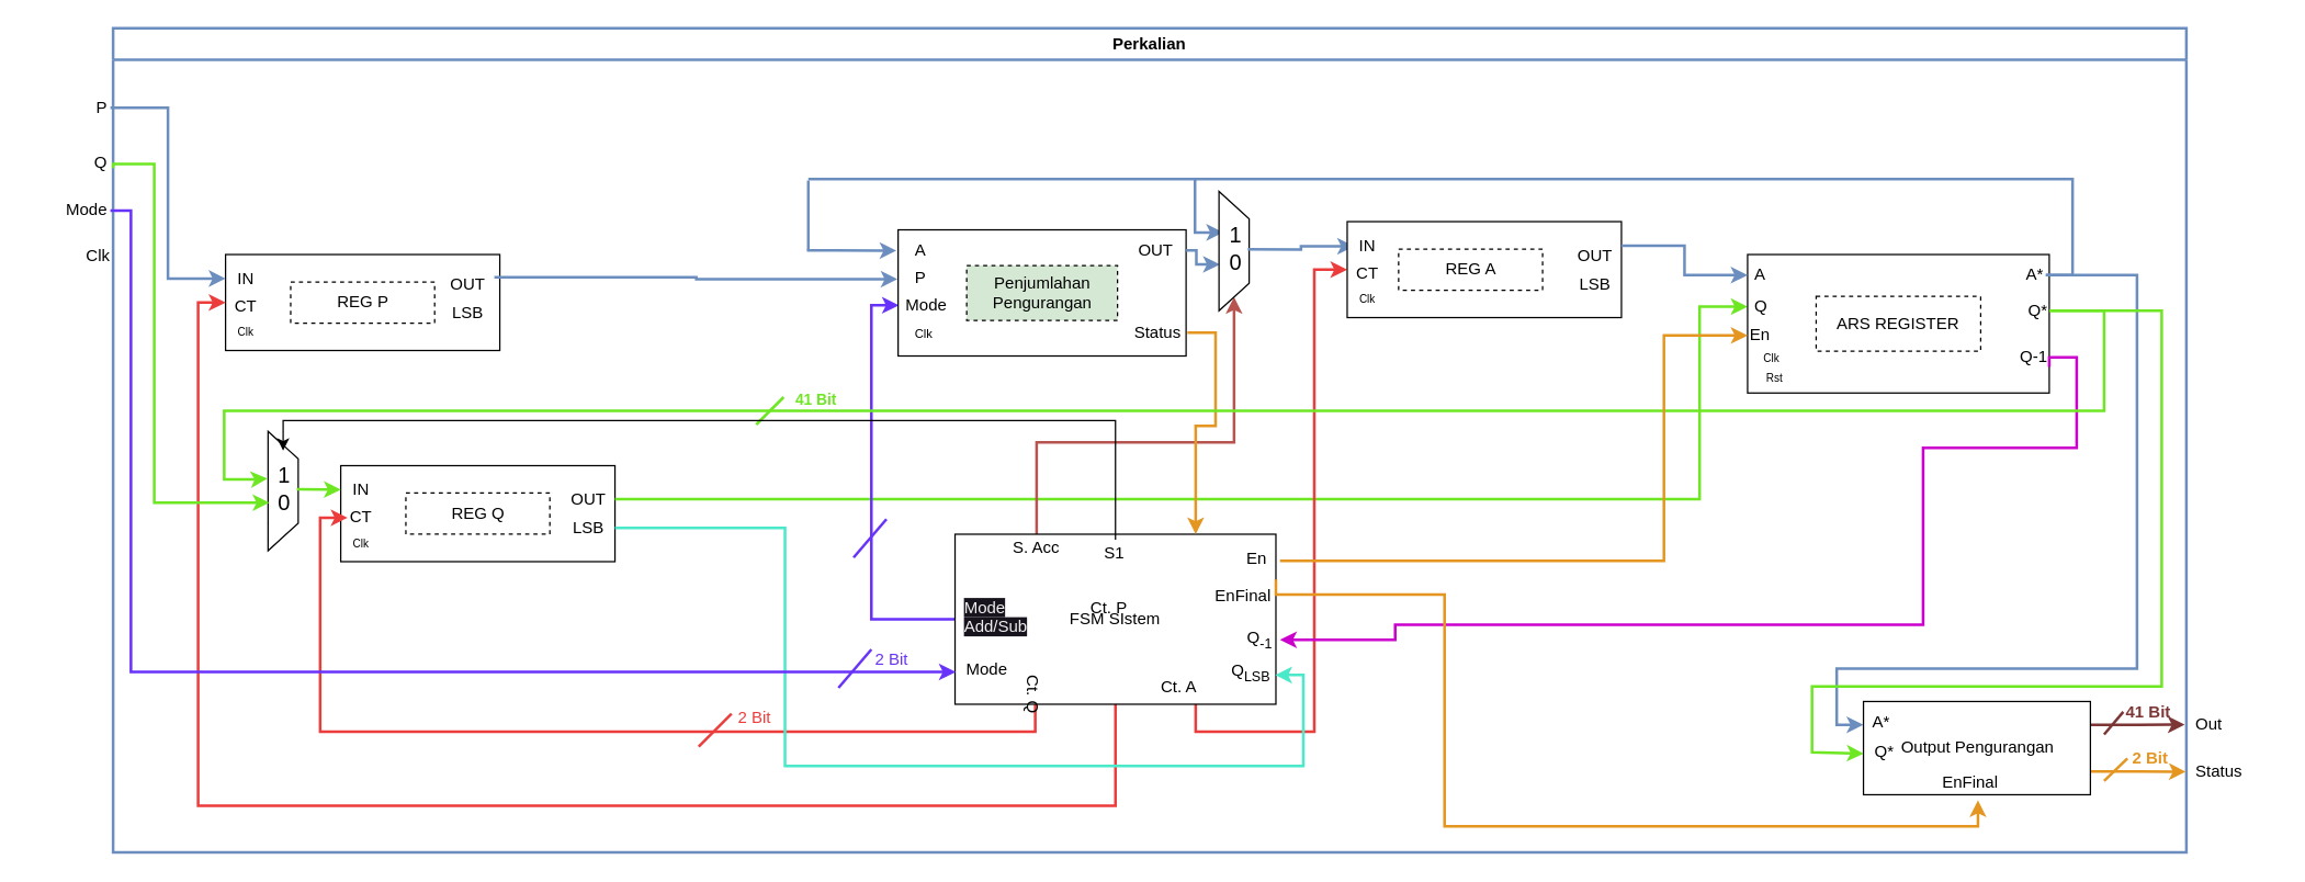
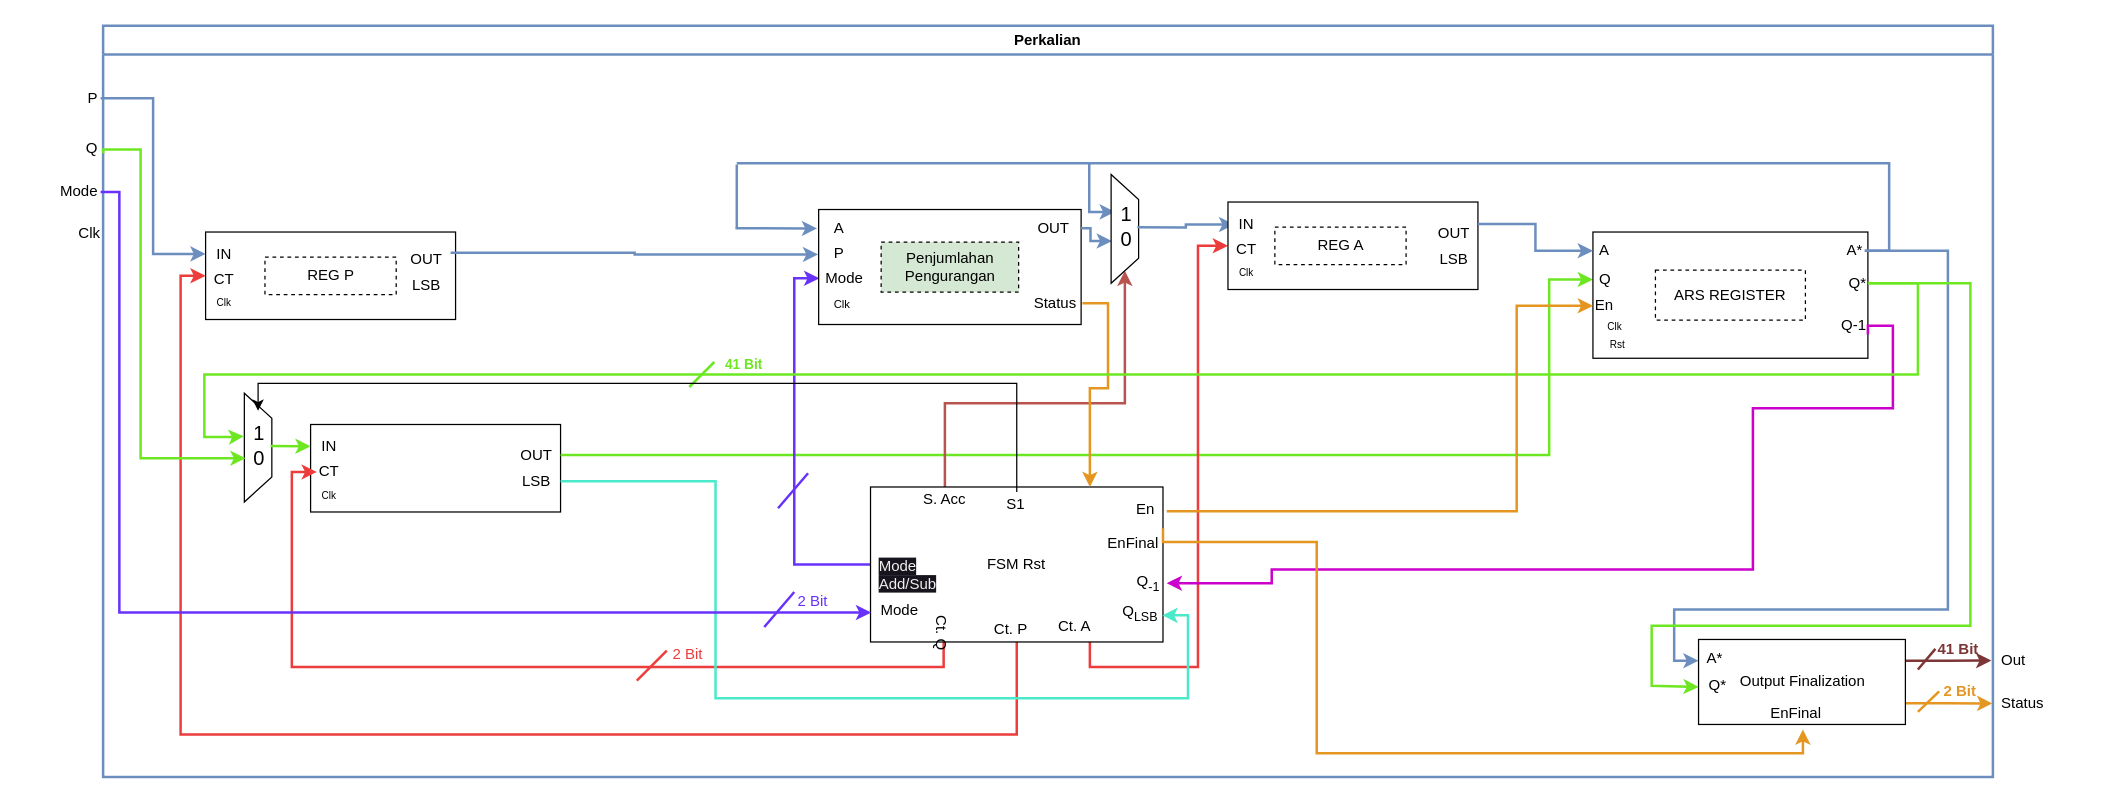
- <mxCell id="12" value="REG Q" style="text;html=1;strokeColor=default;fillColor=none;align=center;verticalAlign=middle;whiteSpace=wrap;rounded=0;dashed=1;" parent="1" vertex="1"><mxGeometry x="295.5" y="359" width="105" height="30" as="geometry" /></mxCell>
- <mxCell id="105" value="Ct. P" style="text;html=1;strokeColor=none;fillColor=none;align=center;verticalAlign=middle;whiteSpace=wrap;rounded=0;" parent="1" vertex="1"><mxGeometry x="785" y="433" width="47" height="20" as="geometry" /></mxCell>
+ <mxCell id="105" value="Ct. P" style="text;html=1;strokeColor=none;fillColor=none;align=center;verticalAlign=middle;whiteSpace=wrap;rounded=0;" parent="1" vertex="1"><mxGeometry x="785" y="493" width="47" height="20" as="geometry" /></mxCell>
- <mxCell id="107" value="&lt;span style=&quot;color: rgb(240, 240, 240); font-family: Helvetica; font-size: 12px; font-style: normal; font-variant-ligatures: normal; font-variant-caps: normal; font-weight: 400; letter-spacing: normal; orphans: 2; text-align: center; text-indent: 0px; text-transform: none; widows: 2; word-spacing: 0px; -webkit-text-stroke-width: 0px; background-color: rgb(24, 20, 29); text-decoration-thickness: initial; text-decoration-style: initial; text-decoration-color: initial; float: none; display: inline !important;&quot;&gt;Mode Add/Sub&lt;/span&gt;" style="text;whiteSpace=wrap;html=1;" parent="1" vertex="1"><mxGeometry x="701" y="429" width="58" height="36" as="geometry" /></mxCell>
+ <mxCell id="107" value="&lt;span style=&quot;color: rgb(240, 240, 240); font-family: Helvetica; font-size: 12px; font-style: normal; font-variant-ligatures: normal; font-variant-caps: normal; font-weight: 400; letter-spacing: normal; orphans: 2; text-align: center; text-indent: 0px; text-transform: none; widows: 2; word-spacing: 0px; -webkit-text-stroke-width: 0px; background-color: rgb(24, 20, 29); text-decoration-thickness: initial; text-decoration-style: initial; text-decoration-color: initial; float: none; display: inline !important;&quot;&gt;Mode Add/Sub&lt;/span&gt;" style="text;whiteSpace=wrap;html=1;" parent="1" vertex="1"><mxGeometry x="701" y="439" width="58" height="36" as="geometry" /></mxCell>
- <mxCell id="19" value="FSM SIstem" style="rounded=0;whiteSpace=wrap;html=1;" parent="1" vertex="1"><mxGeometry x="696" y="389" width="234" height="124" as="geometry" /></mxCell>
+ <mxCell id="19" value="FSM Rst" style="rounded=0;whiteSpace=wrap;html=1;" parent="1" vertex="1"><mxGeometry x="696" y="389" width="234" height="124" as="geometry" /></mxCell>
- <mxCell id="55" value="Output Pengurangan" style="rounded=0;whiteSpace=wrap;html=1;" parent="52" vertex="1"><mxGeometry x="1276.5" y="491" width="165.5" height="68" as="geometry" /></mxCell>
+ <mxCell id="55" value="Output Finalization" style="rounded=0;whiteSpace=wrap;html=1;" parent="52" vertex="1"><mxGeometry x="1276.5" y="491" width="165.5" height="68" as="geometry" /></mxCell>
